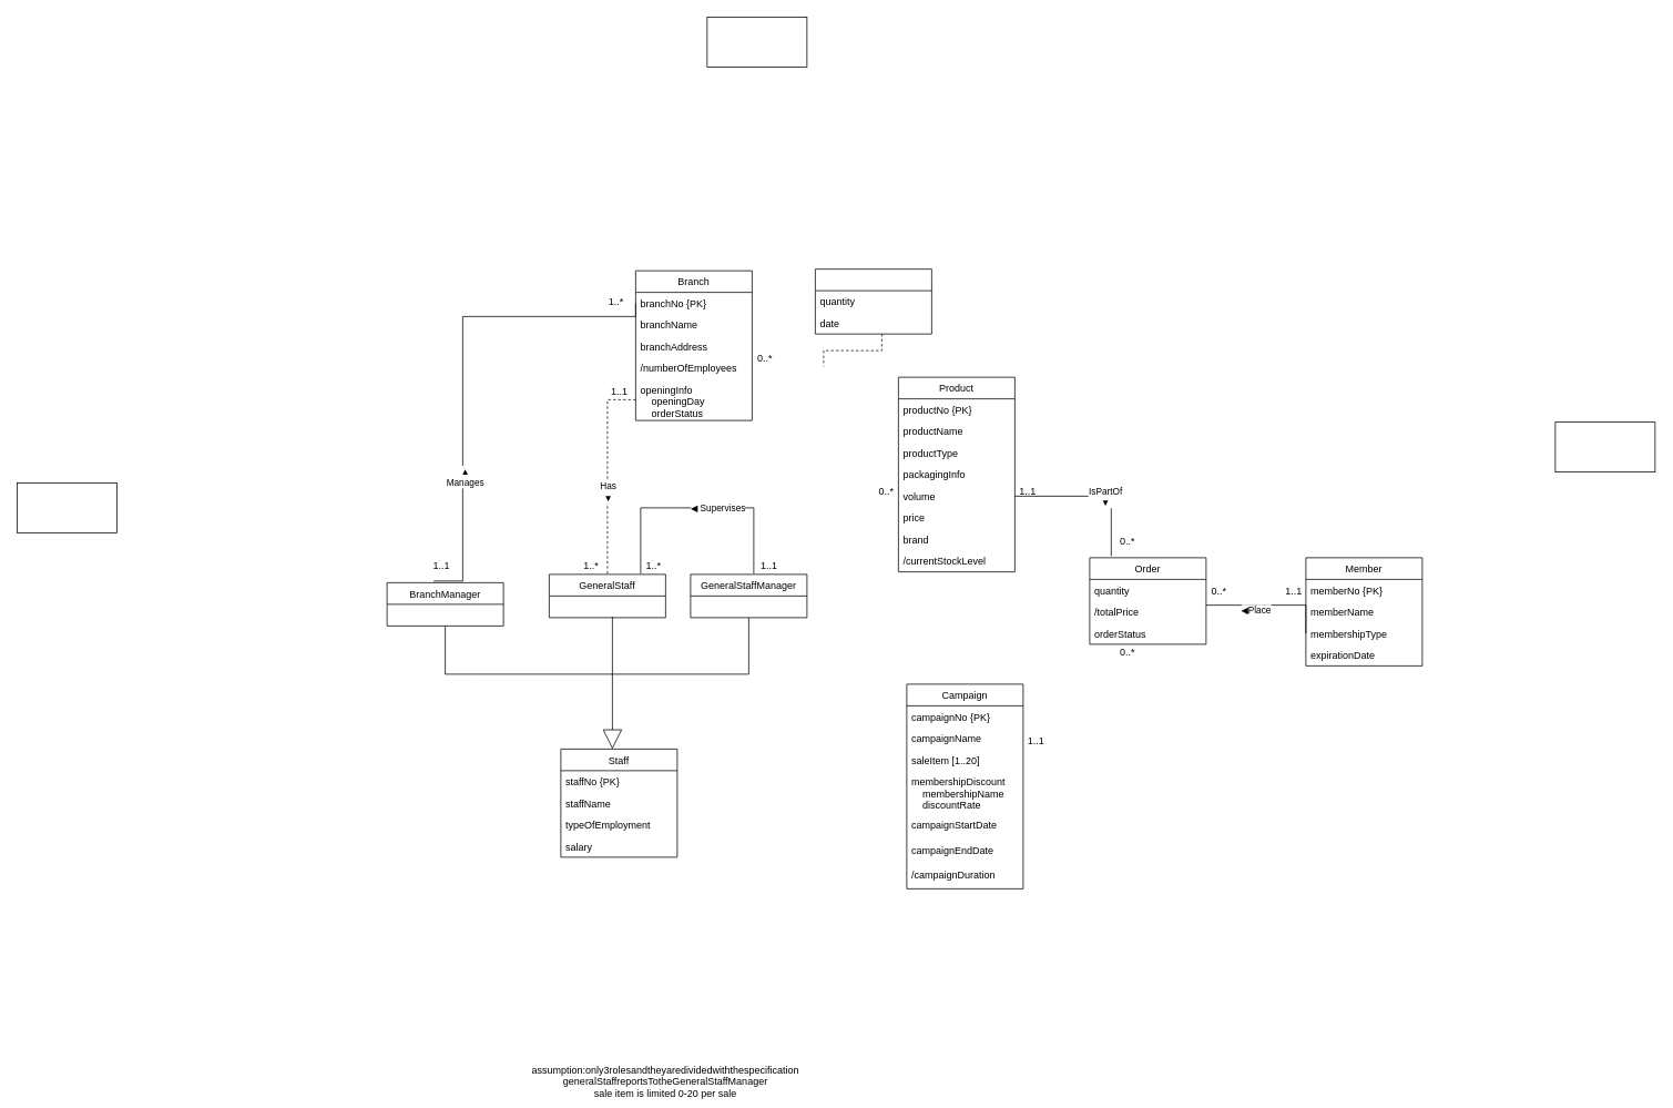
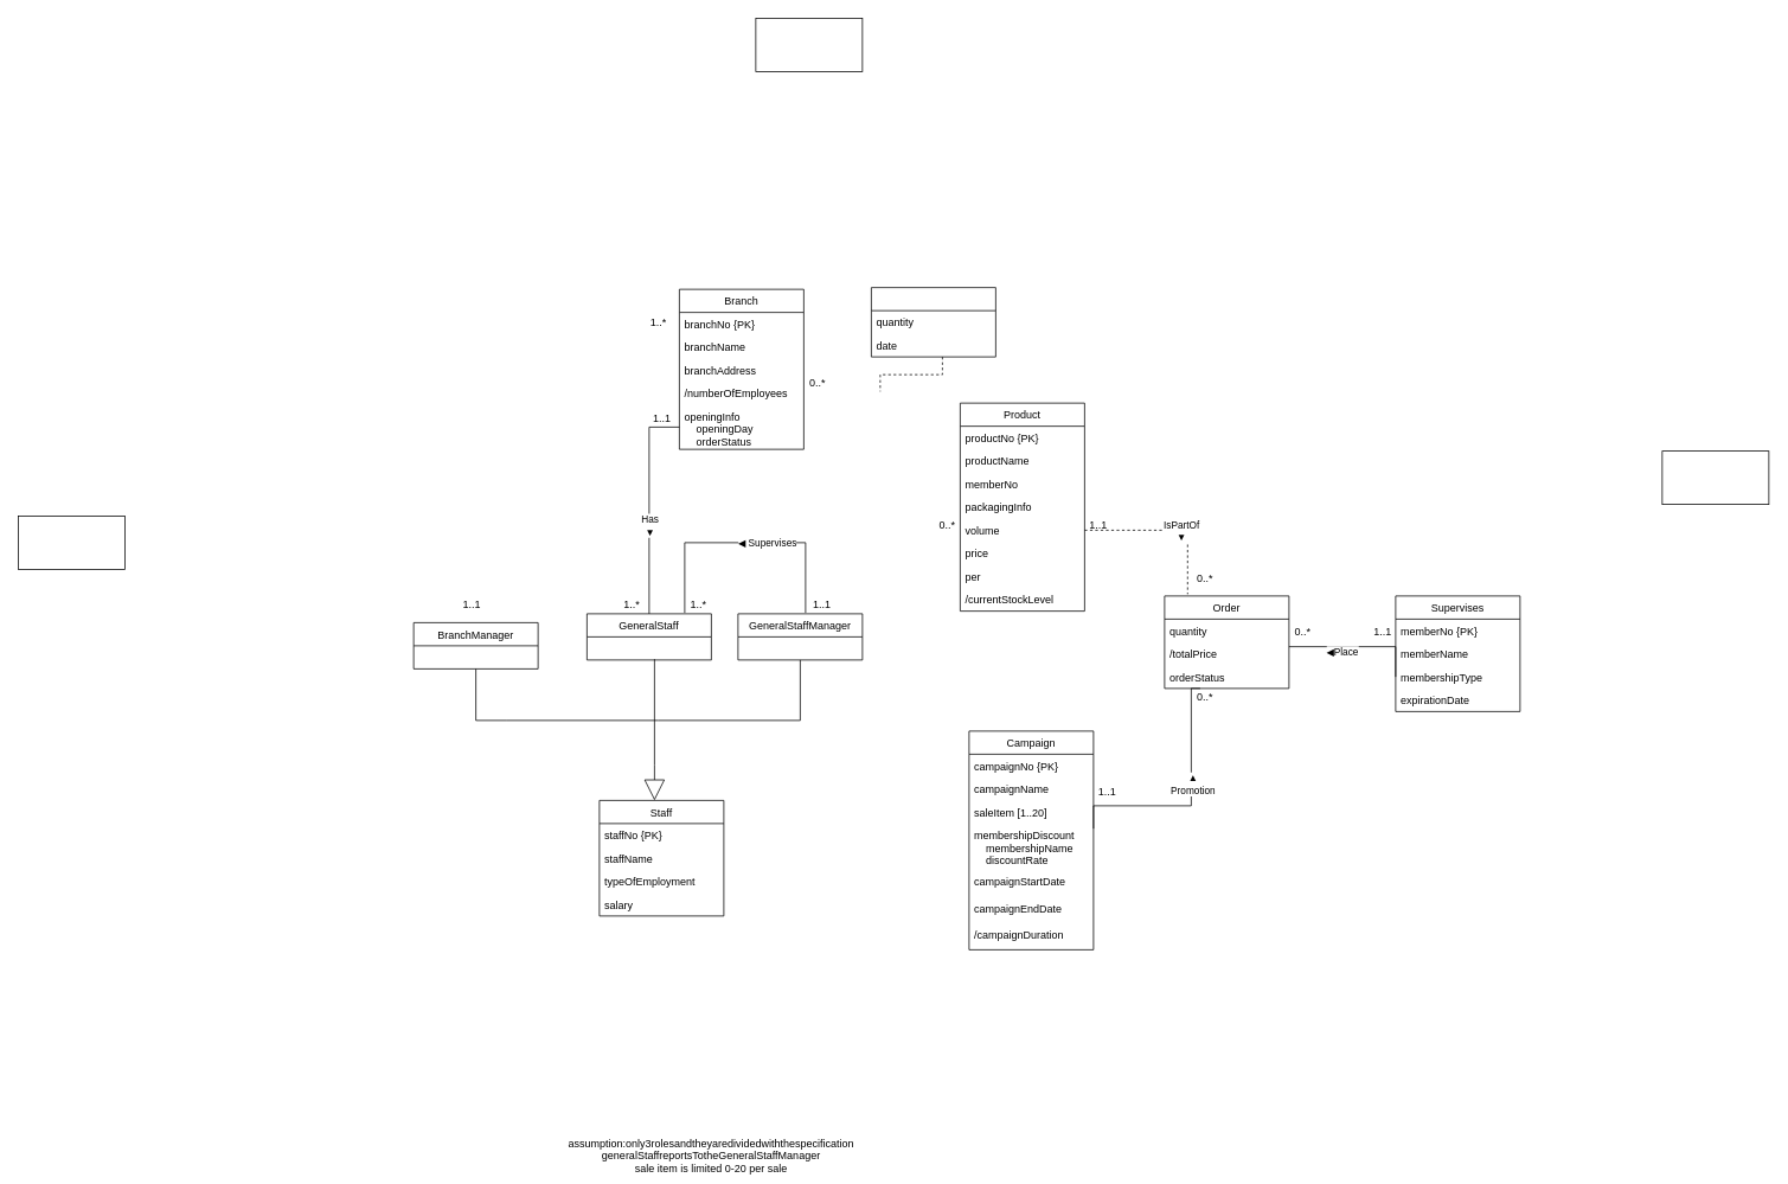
- <mxCell id="41" style="edgeStyle=orthogonalEdgeStyle;rounded=0;orthogonalLoop=1;jettySize=auto;html=1;exitX=0;exitY=0.5;exitDx=0;exitDy=0;entryX=0.4;entryY=-0.038;entryDx=0;entryDy=0;endArrow=none;endFill=0;entryPerimeter=0;" parent="1" source="3" target="20" edge="1"><mxGeometry relative="1" as="geometry"><Array as="points"><mxPoint x="764" y="380" /><mxPoint x="556" y="380" /></Array></mxGeometry></mxCell>
- <mxCell id="42" value="▲&lt;br&gt;Manages" style="edgeLabel;html=1;align=center;verticalAlign=middle;resizable=0;points=[];" parent="41" vertex="1" connectable="0"><mxGeometry x="0.442" y="2" relative="1" as="geometry"><mxPoint as="offset" /></mxGeometry></mxCell>
- <mxCell id="45" style="edgeStyle=orthogonalEdgeStyle;rounded=0;orthogonalLoop=1;jettySize=auto;html=1;exitX=0;exitY=0.5;exitDx=0;exitDy=0;entryX=0.5;entryY=0;entryDx=0;entryDy=0;endArrow=none;endFill=0;dashed=1;" parent="1" source="7" target="14" edge="1"><mxGeometry relative="1" as="geometry" /></mxCell>
+ <mxCell id="45" style="edgeStyle=orthogonalEdgeStyle;rounded=0;orthogonalLoop=1;jettySize=auto;html=1;exitX=0;exitY=0.5;exitDx=0;exitDy=0;entryX=0.5;entryY=0;entryDx=0;entryDy=0;endArrow=none;endFill=0;" parent="1" source="7" target="14" edge="1"><mxGeometry relative="1" as="geometry" /></mxCell>
- <mxCell id="35" value="productType" style="text;strokeColor=none;fillColor=none;align=left;verticalAlign=top;spacingLeft=4;spacingRight=4;overflow=hidden;rotatable=0;points=[[0,0.5],[1,0.5]];portConstraint=eastwest;" parent="32" vertex="1"><mxGeometry y="78" width="140" height="26" as="geometry" /></mxCell>
+ <mxCell id="35" value="memberNo" style="text;strokeColor=none;fillColor=none;align=left;verticalAlign=top;spacingLeft=4;spacingRight=4;overflow=hidden;rotatable=0;points=[[0,0.5],[1,0.5]];portConstraint=eastwest;" parent="32" vertex="1"><mxGeometry y="78" width="140" height="26" as="geometry" /></mxCell>
- <mxCell id="62" style="edgeStyle=orthogonalEdgeStyle;rounded=0;orthogonalLoop=1;jettySize=auto;html=1;exitX=1;exitY=0.5;exitDx=0;exitDy=0;entryX=0.185;entryY=-0.019;entryDx=0;entryDy=0;entryPerimeter=0;endArrow=none;endFill=0;" edge="1" parent="1" source="37" target="58"><mxGeometry relative="1" as="geometry" /></mxCell>
+ <mxCell id="62" style="edgeStyle=orthogonalEdgeStyle;rounded=0;orthogonalLoop=1;jettySize=auto;html=1;exitX=1;exitY=0.5;exitDx=0;exitDy=0;entryX=0.185;entryY=-0.019;entryDx=0;entryDy=0;entryPerimeter=0;endArrow=none;endFill=0;dashed=1;" edge="1" parent="1" source="37" target="58"><mxGeometry relative="1" as="geometry" /></mxCell>
- <mxCell id="39" value="brand" style="text;strokeColor=none;fillColor=none;align=left;verticalAlign=top;spacingLeft=4;spacingRight=4;overflow=hidden;rotatable=0;points=[[0,0.5],[1,0.5]];portConstraint=eastwest;" parent="32" vertex="1"><mxGeometry y="182" width="140" height="26" as="geometry" /></mxCell>
+ <mxCell id="39" value="per" style="text;strokeColor=none;fillColor=none;align=left;verticalAlign=top;spacingLeft=4;spacingRight=4;overflow=hidden;rotatable=0;points=[[0,0.5],[1,0.5]];portConstraint=eastwest;" parent="32" vertex="1"><mxGeometry y="182" width="140" height="26" as="geometry" /></mxCell>
- <mxCell id="66" value="Member" style="swimlane;fontStyle=0;childLayout=stackLayout;horizontal=1;startSize=26;fillColor=none;horizontalStack=0;resizeParent=1;resizeParentMax=0;resizeLast=0;collapsible=1;marginBottom=0;" vertex="1" parent="1"><mxGeometry x="1570" y="670" width="140" height="130" as="geometry" /></mxCell>
+ <mxCell id="66" value="Supervises" style="swimlane;fontStyle=0;childLayout=stackLayout;horizontal=1;startSize=26;fillColor=none;horizontalStack=0;resizeParent=1;resizeParentMax=0;resizeLast=0;collapsible=1;marginBottom=0;" vertex="1" parent="1"><mxGeometry x="1570" y="670" width="140" height="130" as="geometry" /></mxCell>
+ <mxCell id="49" style="edgeStyle=orthogonalEdgeStyle;rounded=0;orthogonalLoop=1;jettySize=auto;html=1;endArrow=none;endFill=0;entryX=1;entryY=1.219;entryDx=0;entryDy=0;entryPerimeter=0;exitX=0.286;exitY=0.998;exitDx=0;exitDy=0;exitPerimeter=0;" parent="1" source="61" target="27" edge="1"><mxGeometry relative="1" as="geometry"><mxPoint x="1350" y="780" as="sourcePoint" /><mxPoint x="1150" y="810" as="targetPoint" /><Array as="points"><mxPoint x="1340" y="774" /><mxPoint x="1340" y="906" /></Array></mxGeometry></mxCell>
+ <mxCell id="50" value="▲&lt;br&gt;Promotion" style="edgeLabel;html=1;align=center;verticalAlign=middle;resizable=0;points=[];" vertex="1" connectable="0" parent="49"><mxGeometry x="-0.148" y="1" relative="1" as="geometry"><mxPoint as="offset" /></mxGeometry></mxCell>
